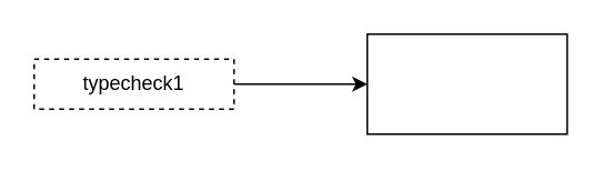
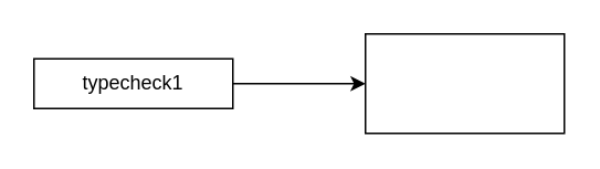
- <mxCell id="3" value="typecheck1" style="rounded=0;whiteSpace=wrap;html=1;dashed=1;" vertex="1" parent="1"><mxGeometry x="20" y="35" width="120" height="30" as="geometry" /></mxCell>
+ <mxCell id="3" value="typecheck1" style="rounded=0;whiteSpace=wrap;html=1;" vertex="1" parent="1"><mxGeometry x="20" y="35" width="120" height="30" as="geometry" /></mxCell>
